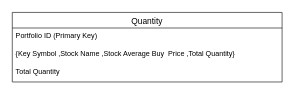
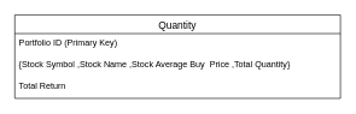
- <mxCell id="4" value="{Key Symbol ,Stock Name ,Stock Average Buy  Price ,Total Quantity}" style="text;strokeColor=none;fillColor=none;spacingLeft=4;spacingRight=4;overflow=hidden;rotatable=0;points=[[0,0.5],[1,0.5]];portConstraint=eastwest;fontSize=12;" vertex="1" parent="2"><mxGeometry y="56" width="450" height="30" as="geometry" /></mxCell>
+ <mxCell id="4" value="{Stock Symbol ,Stock Name ,Stock Average Buy  Price ,Total Quantity}" style="text;strokeColor=none;fillColor=none;spacingLeft=4;spacingRight=4;overflow=hidden;rotatable=0;points=[[0,0.5],[1,0.5]];portConstraint=eastwest;fontSize=12;" vertex="1" parent="2"><mxGeometry y="56" width="450" height="30" as="geometry" /></mxCell>
- <mxCell id="5" value="Total Quantity" style="text;strokeColor=none;fillColor=none;spacingLeft=4;spacingRight=4;overflow=hidden;rotatable=0;points=[[0,0.5],[1,0.5]];portConstraint=eastwest;fontSize=12;" vertex="1" parent="2"><mxGeometry y="86" width="450" height="30" as="geometry" /></mxCell>
+ <mxCell id="5" value="Total Return" style="text;strokeColor=none;fillColor=none;spacingLeft=4;spacingRight=4;overflow=hidden;rotatable=0;points=[[0,0.5],[1,0.5]];portConstraint=eastwest;fontSize=12;" vertex="1" parent="2"><mxGeometry y="86" width="450" height="30" as="geometry" /></mxCell>
